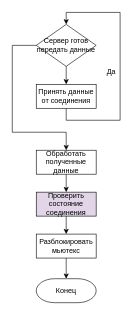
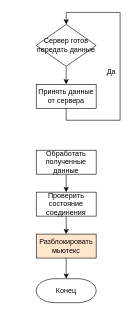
- <mxCell id="3" style="edgeStyle=orthogonalEdgeStyle;rounded=0;orthogonalLoop=1;jettySize=auto;html=1;exitX=0;exitY=0.5;exitDx=0;exitDy=0;exitPerimeter=0;entryX=0.5;entryY=0;entryDx=0;entryDy=0;" edge="1" parent="1" source="4" target="9"><mxGeometry relative="1" as="geometry"><mxPoint x="110" y="250" as="targetPoint" /><Array as="points"><mxPoint x="20" y="75" /><mxPoint x="20" y="220" /><mxPoint x="110" y="220" /></Array></mxGeometry></mxCell>
- <mxCell id="6" value="Принять данные от соединения" style="rounded=0;whiteSpace=wrap;html=1;" vertex="1" parent="1"><mxGeometry x="60" y="140" width="100" height="40" as="geometry" /></mxCell>
+ <mxCell id="6" value="Принять данные от сервера" style="rounded=0;whiteSpace=wrap;html=1;" vertex="1" parent="1"><mxGeometry x="60" y="140" width="100" height="40" as="geometry" /></mxCell>
- <mxCell id="11" value="Проверить состояние соединения" style="rounded=0;whiteSpace=wrap;html=1;fillColor=#e1d5e7;" vertex="1" parent="1"><mxGeometry x="60" y="320" width="100" height="40" as="geometry" /></mxCell>
+ <mxCell id="11" value="Проверить состояние соединения" style="rounded=0;whiteSpace=wrap;html=1;" vertex="1" parent="1"><mxGeometry x="60" y="320" width="100" height="40" as="geometry" /></mxCell>
- <mxCell id="13" value="Разблокировать мьютекс" style="rounded=0;whiteSpace=wrap;html=1;" vertex="1" parent="1"><mxGeometry x="60" y="390" width="100" height="40" as="geometry" /></mxCell>
+ <mxCell id="13" value="Разблокировать мьютекс" style="rounded=0;whiteSpace=wrap;html=1;fillColor=#ffe6cc;" vertex="1" parent="1"><mxGeometry x="60" y="390" width="100" height="40" as="geometry" /></mxCell>
